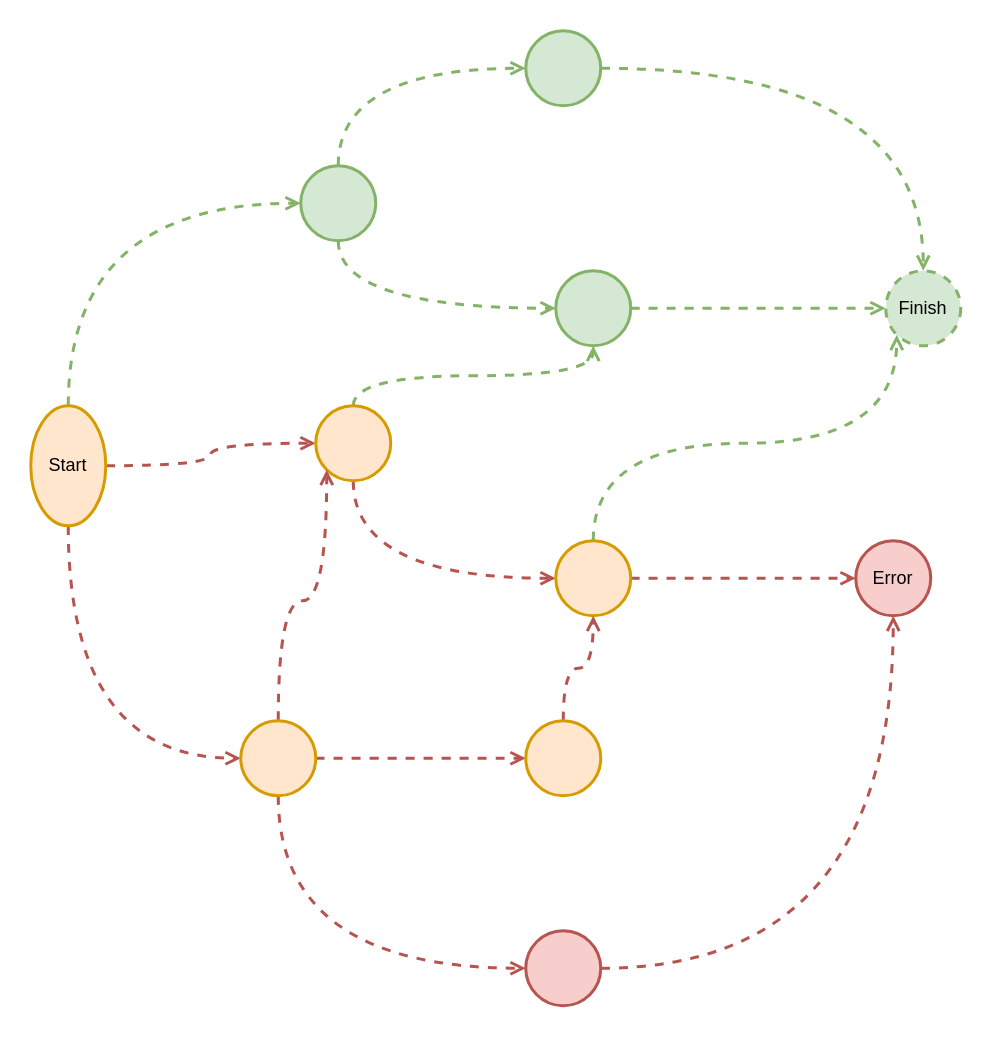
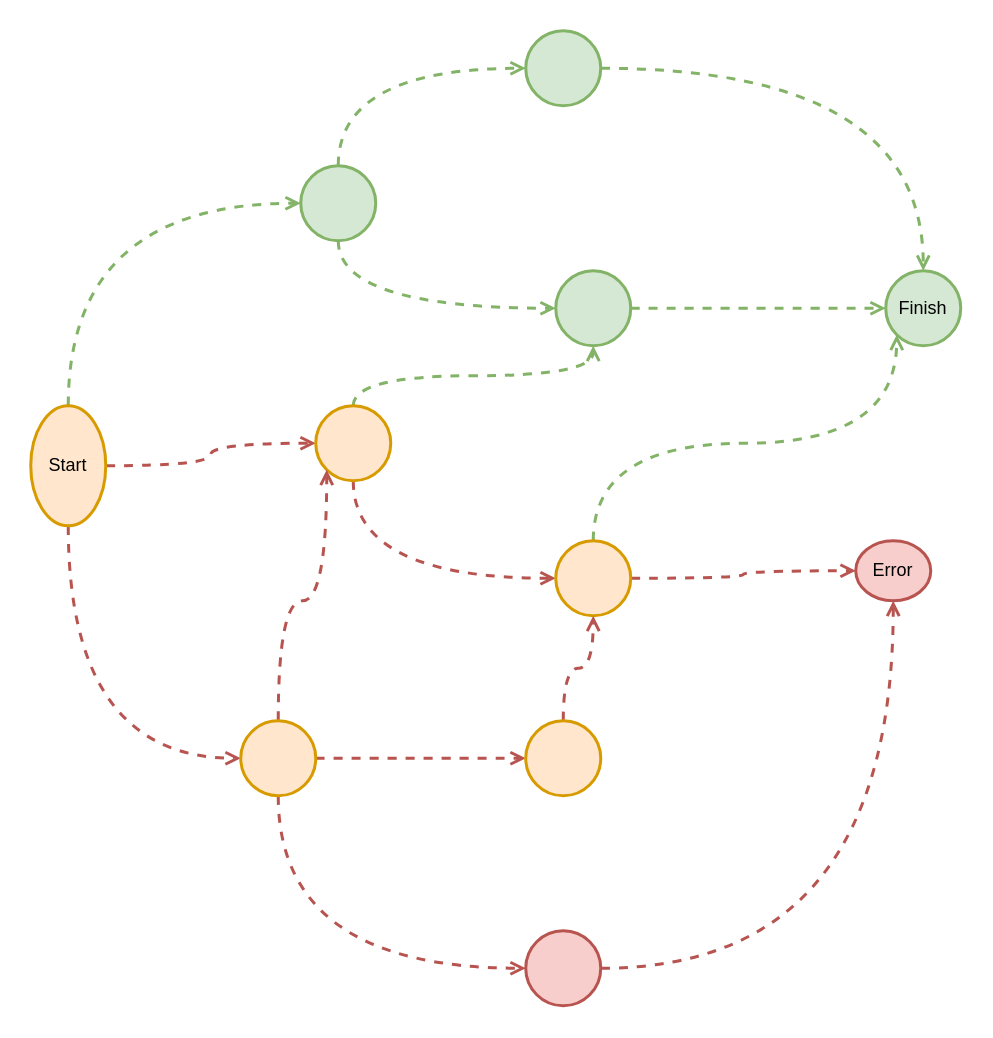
- <mxCell id="19" value="Finish" style="ellipse;whiteSpace=wrap;html=1;aspect=fixed;strokeWidth=2;fillColor=#d5e8d4;strokeColor=#82b366;dashed=1;" vertex="1" parent="1"><mxGeometry x="590" y="180" width="50" height="50" as="geometry" /></mxCell>
+ <mxCell id="19" value="Finish" style="ellipse;whiteSpace=wrap;html=1;aspect=fixed;strokeWidth=2;fillColor=#d5e8d4;strokeColor=#82b366;" vertex="1" parent="1"><mxGeometry x="590" y="180" width="50" height="50" as="geometry" /></mxCell>
- <mxCell id="28" value="Error" style="ellipse;whiteSpace=wrap;html=1;aspect=fixed;fontSize=12;strokeWidth=2;fillColor=#f8cecc;strokeColor=#b85450;" vertex="1" parent="1"><mxGeometry x="570" y="360" width="50" height="50" as="geometry" /></mxCell>
+ <mxCell id="28" value="Error" style="ellipse;whiteSpace=wrap;html=1;aspect=fixed;fontSize=12;strokeWidth=2;fillColor=#f8cecc;strokeColor=#b85450;" vertex="1" parent="1"><mxGeometry x="570" y="360" width="50" height="40" as="geometry" /></mxCell>
